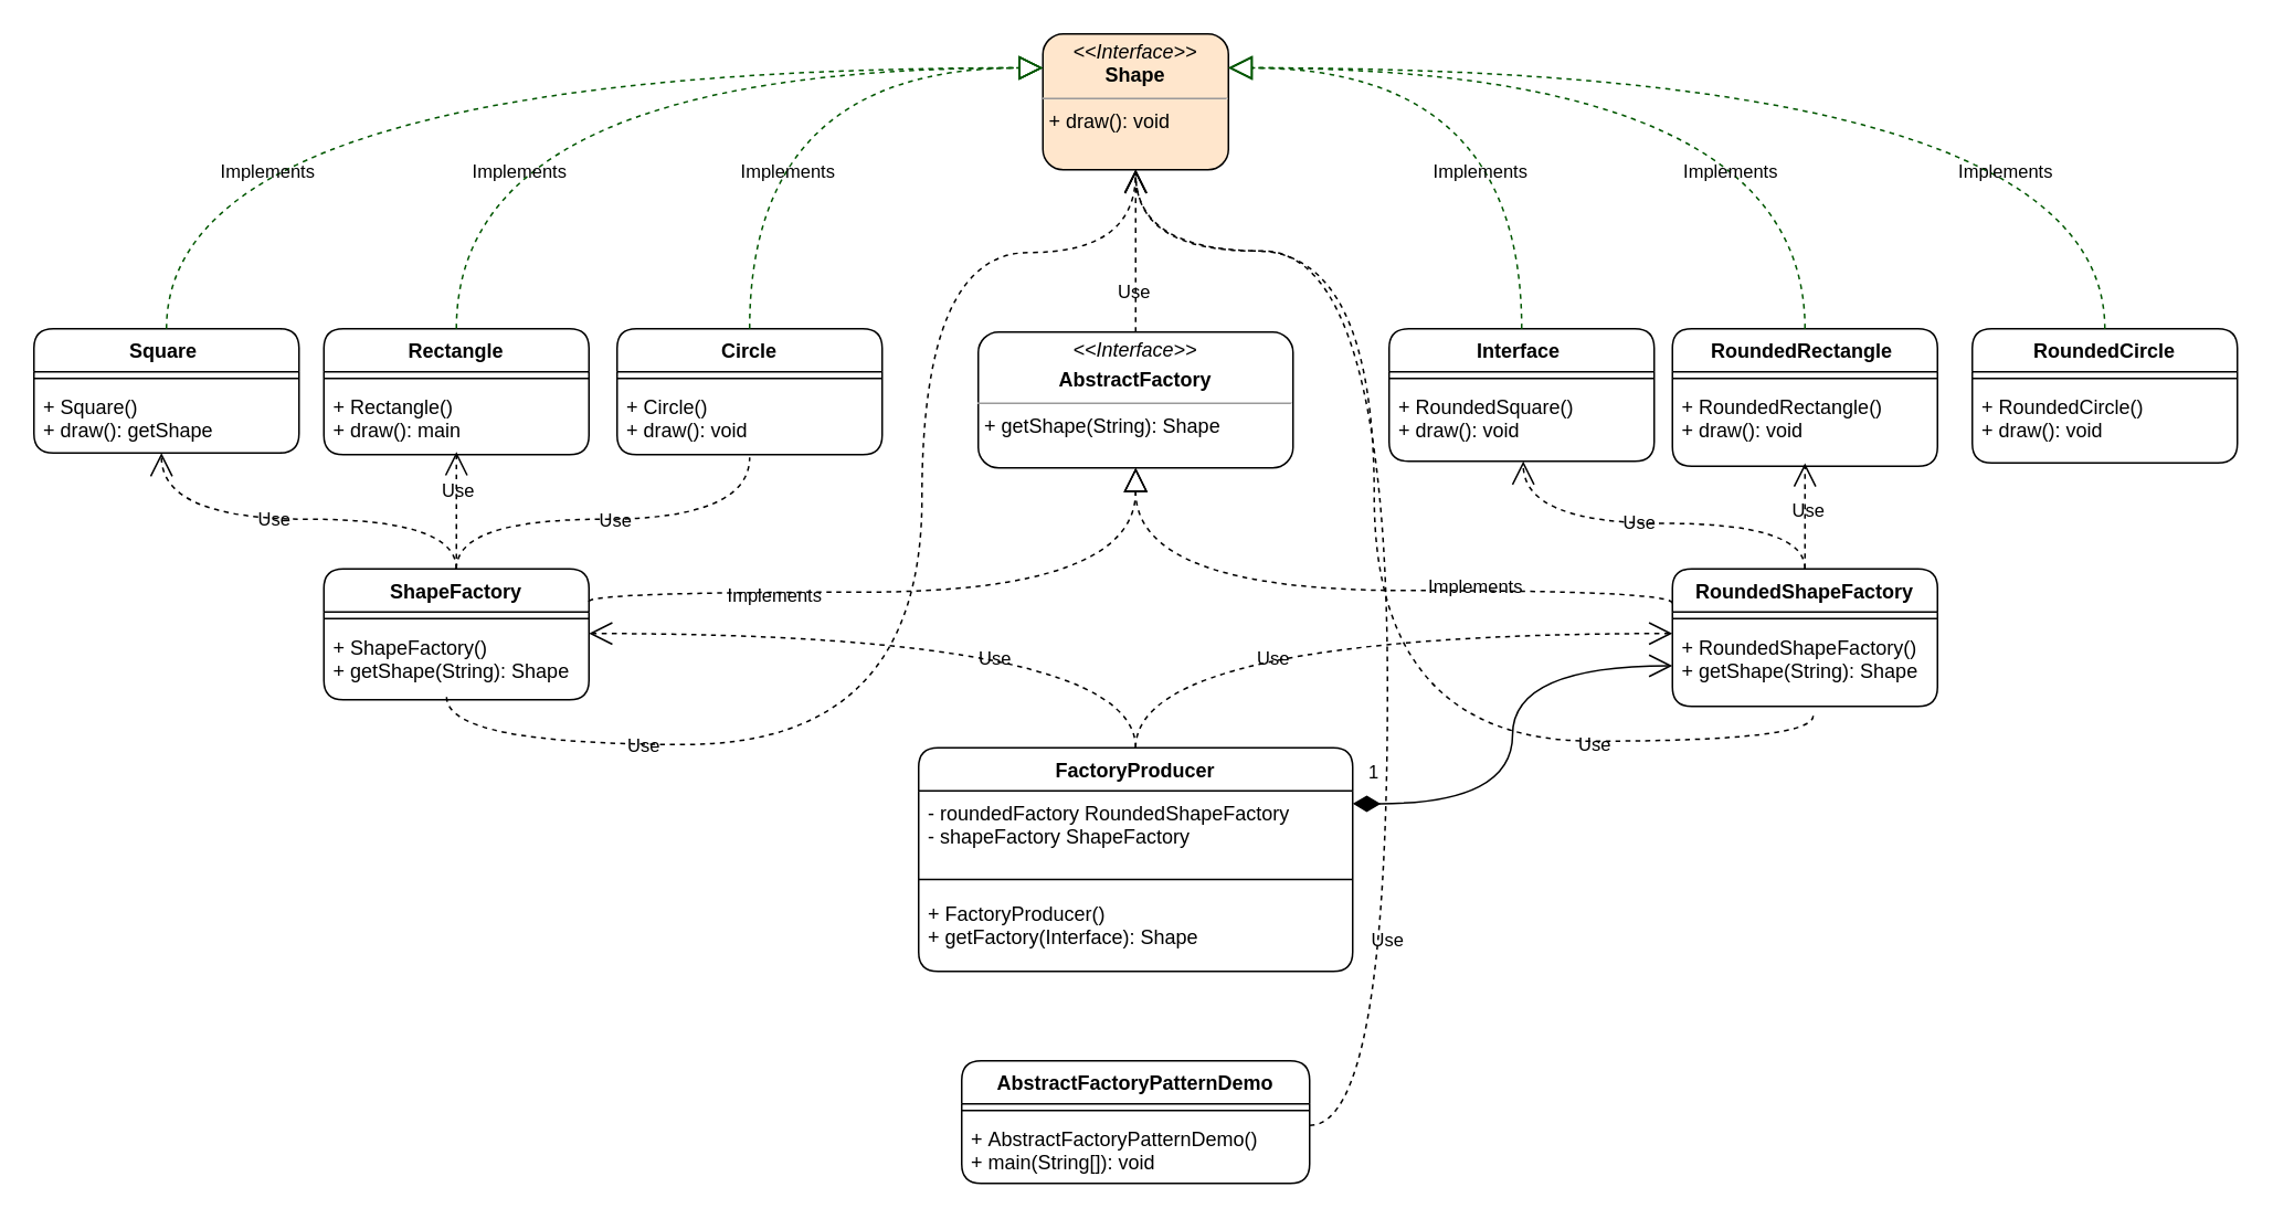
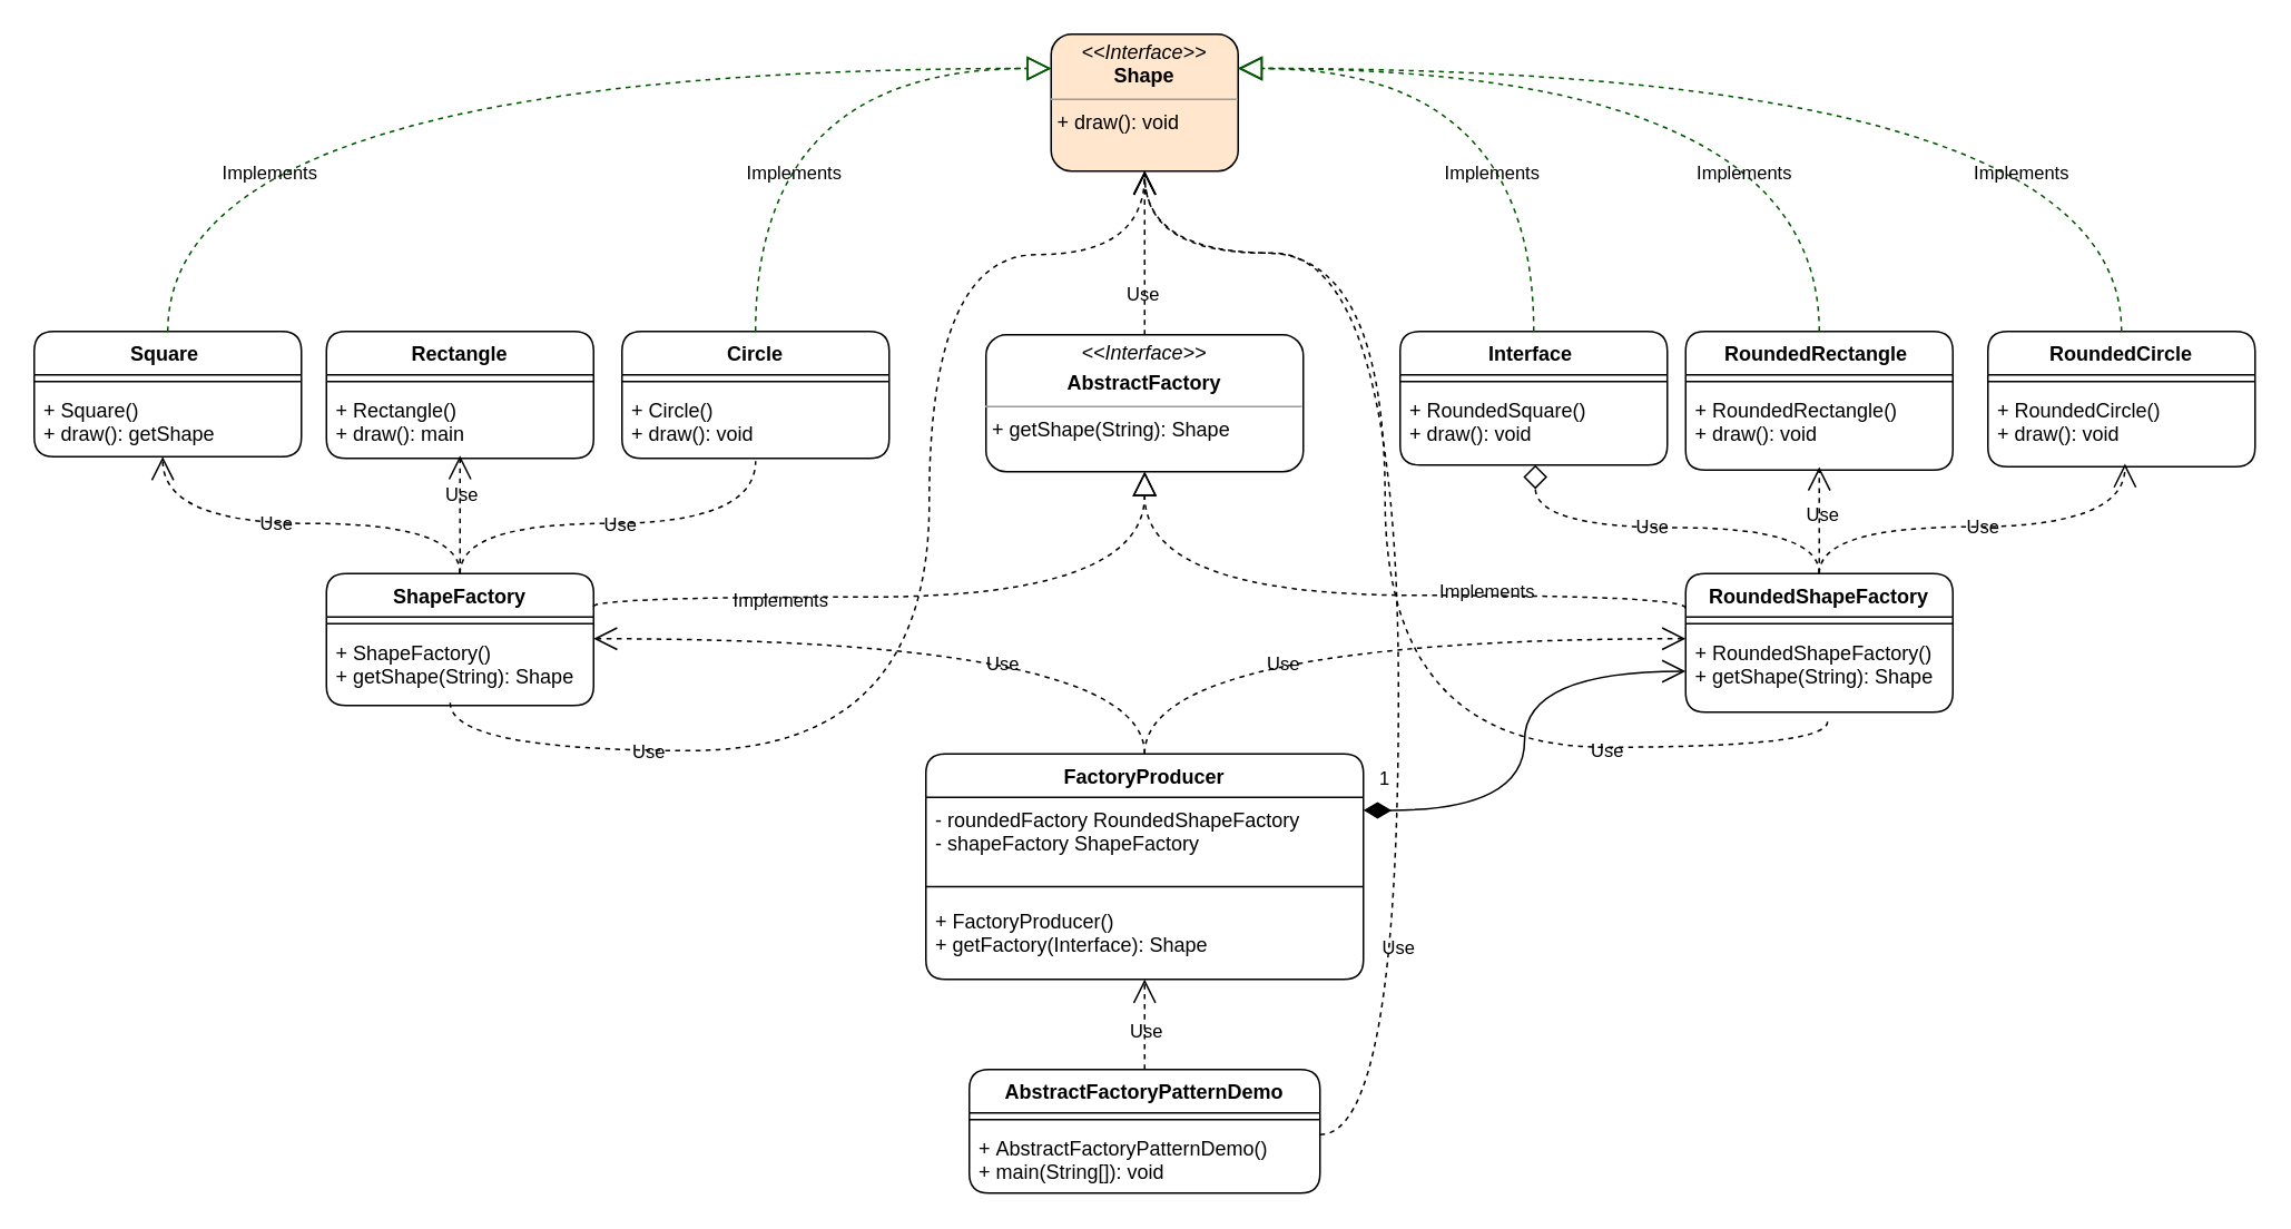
- <mxCell id="44" value="" style="endArrow=block;dashed=1;endFill=0;endSize=12;html=1;exitX=0.5;exitY=0;exitDx=0;exitDy=0;entryX=0;entryY=0.25;entryDx=0;entryDy=0;edgeStyle=orthogonalEdgeStyle;curved=1;labelBackgroundColor=none;labelBorderColor=none;fillColor=#008a00;strokeColor=#005700;" edge="1" parent="2" source="38" target="13"><mxGeometry width="160" relative="1" as="geometry"><mxPoint x="90" y="188" as="sourcePoint" /><mxPoint x="580" y="-1" as="targetPoint" /></mxGeometry></mxCell>
- <mxCell id="45" value="Implements" style="edgeLabel;html=1;align=center;verticalAlign=middle;resizable=0;points=[];rounded=1;labelBackgroundColor=none;labelBorderColor=none;" vertex="1" connectable="0" parent="44"><mxGeometry x="0.151" y="-2" relative="1" as="geometry"><mxPoint x="-99.5" y="59.5" as="offset" /></mxGeometry></mxCell>
- <mxCell id="24" style="edgeStyle=orthogonalEdgeStyle;orthogonalLoop=1;jettySize=auto;html=1;entryX=0.506;entryY=1;entryDx=0;entryDy=0;entryPerimeter=0;dashed=1;endArrow=open;endFill=0;endSize=12;curved=1;labelBackgroundColor=none;labelBorderColor=none;" edge="1" parent="2" source="26" target="5"><mxGeometry relative="1" as="geometry" /></mxCell>
+ <mxCell id="24" style="edgeStyle=orthogonalEdgeStyle;orthogonalLoop=1;jettySize=auto;html=1;entryX=0.506;entryY=1;entryDx=0;entryDy=0;entryPerimeter=0;dashed=1;endArrow=diamond;endFill=0;endSize=12;curved=1;labelBackgroundColor=none;labelBorderColor=none;" edge="1" parent="2" source="26" target="5"><mxGeometry relative="1" as="geometry" /></mxCell>
+ <mxCell id="66" style="edgeStyle=orthogonalEdgeStyle;orthogonalLoop=1;jettySize=auto;html=1;entryX=0.513;entryY=0.962;entryDx=0;entryDy=0;entryPerimeter=0;endSize=12;endArrow=open;endFill=0;dashed=1;curved=1;labelBackgroundColor=none;labelBorderColor=none;" edge="1" parent="2" source="26" target="50"><mxGeometry relative="1" as="geometry"><Array as="points"><mxPoint x="1069" y="295" /><mxPoint x="1252" y="295" /></Array></mxGeometry></mxCell>
+ <mxCell id="67" value="Use" style="edgeLabel;html=1;align=center;verticalAlign=middle;resizable=0;points=[];rounded=1;labelBackgroundColor=none;labelBorderColor=none;" vertex="1" connectable="0" parent="66"><mxGeometry x="0.008" y="1" relative="1" as="geometry"><mxPoint as="offset" /></mxGeometry></mxCell>
+ <mxCell id="33" style="edgeStyle=elbowEdgeStyle;orthogonalLoop=1;jettySize=auto;html=1;shadow=0;dashed=1;endArrow=open;endFill=0;endSize=12;fillColor=none;curved=1;labelBackgroundColor=none;labelBorderColor=none;" edge="1" parent="2" source="35" target="32"><mxGeometry relative="1" as="geometry" /></mxCell>
+ <mxCell id="34" value="Use" style="edgeLabel;html=1;align=center;verticalAlign=middle;resizable=0;points=[];rounded=1;labelBackgroundColor=none;labelBorderColor=none;" vertex="1" connectable="0" parent="33"><mxGeometry x="0.389" relative="1" as="geometry"><mxPoint y="14" as="offset" /></mxGeometry></mxCell>
